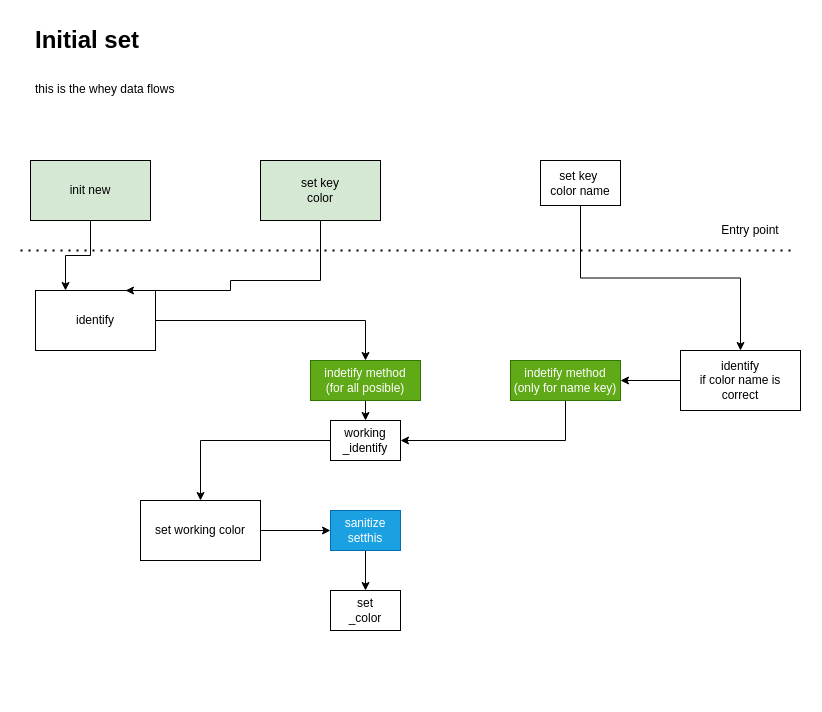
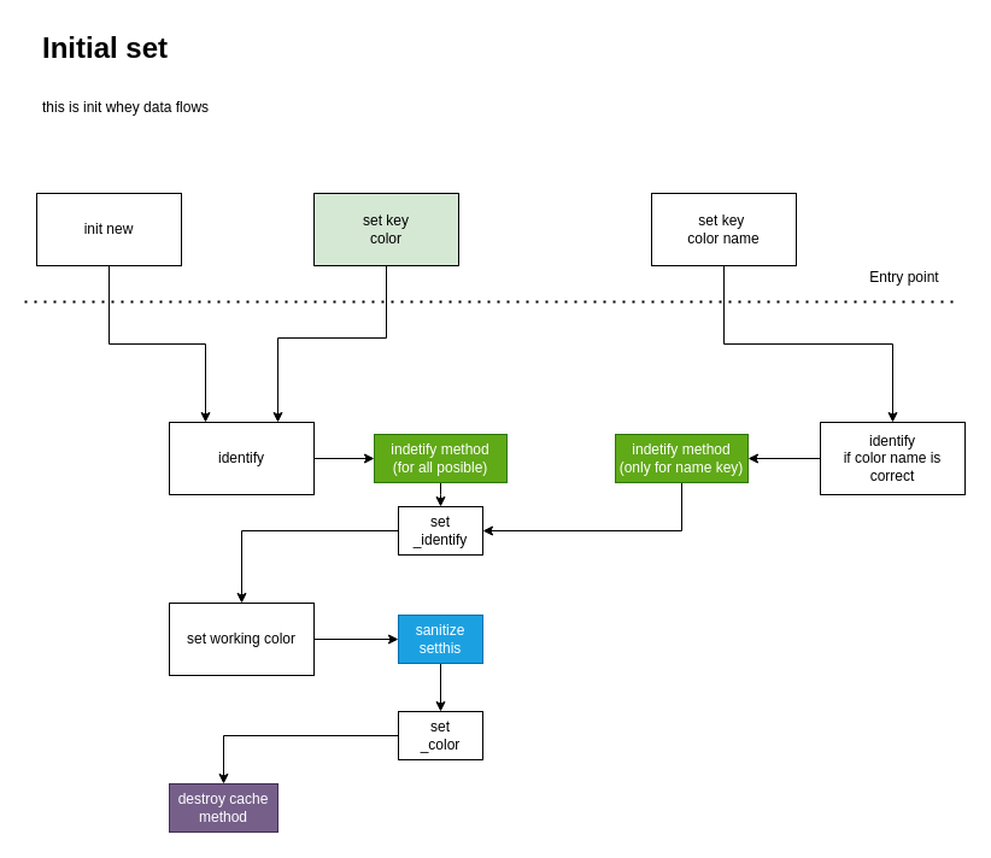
- <mxCell id="16" value="&lt;h1&gt;&lt;span&gt;Initial set&lt;/span&gt;&lt;/h1&gt;&lt;h1&gt;&lt;span style=&quot;font-size: 12px ; font-weight: 400&quot;&gt;this is the whey data flows&lt;/span&gt;&lt;/h1&gt;" style="text;html=1;strokeColor=none;fillColor=none;spacing=5;spacingTop=-20;whiteSpace=wrap;overflow=hidden;rounded=0;" vertex="1" parent="1"><mxGeometry x="30" y="20" width="190" height="120" as="geometry" /></mxCell>
+ <mxCell id="16" value="&lt;h1&gt;&lt;span&gt;Initial set&lt;/span&gt;&lt;/h1&gt;&lt;h1&gt;&lt;span style=&quot;font-size: 12px ; font-weight: 400&quot;&gt;this is init whey data flows&lt;/span&gt;&lt;/h1&gt;" style="text;html=1;strokeColor=none;fillColor=none;spacing=5;spacingTop=-20;whiteSpace=wrap;overflow=hidden;rounded=0;" vertex="1" parent="1"><mxGeometry x="30" y="20" width="190" height="120" as="geometry" /></mxCell>
- <mxCell id="22" value="set key&amp;nbsp;&lt;br&gt;color name" style="rounded=0;whiteSpace=wrap;html=1;" vertex="1" parent="1"><mxGeometry x="540" y="160" width="80" height="45" as="geometry" /></mxCell>
+ <mxCell id="22" value="set key&amp;nbsp;&lt;br&gt;color name" style="rounded=0;whiteSpace=wrap;html=1;" vertex="1" parent="1"><mxGeometry x="540" y="160" width="120" height="60" as="geometry" /></mxCell>
- <mxCell id="3" value="init new" style="rounded=0;whiteSpace=wrap;html=1;fillColor=#d5e8d4;" vertex="1" parent="1"><mxGeometry x="30" y="160" width="120" height="60" as="geometry" /></mxCell>
+ <mxCell id="3" value="init new" style="rounded=0;whiteSpace=wrap;html=1;" vertex="1" parent="1"><mxGeometry x="30" y="160" width="120" height="60" as="geometry" /></mxCell>
- <mxCell id="5" value="identify" style="rounded=0;whiteSpace=wrap;html=1;" vertex="1" parent="1"><mxGeometry x="35" y="290" width="120" height="60" as="geometry" /></mxCell>
+ <mxCell id="5" value="identify" style="rounded=0;whiteSpace=wrap;html=1;" vertex="1" parent="1"><mxGeometry x="140" y="350" width="120" height="60" as="geometry" /></mxCell>
- <mxCell id="13" value="working &lt;br&gt;_identify" style="rounded=0;whiteSpace=wrap;html=1;" vertex="1" parent="1"><mxGeometry x="330" y="420" width="70" height="40" as="geometry" /></mxCell>
+ <mxCell id="13" value="set &lt;br&gt;_identify" style="rounded=0;whiteSpace=wrap;html=1;" vertex="1" parent="1"><mxGeometry x="330" y="420" width="70" height="40" as="geometry" /></mxCell>
+ <mxCell id="14" style="edgeStyle=orthogonalEdgeStyle;rounded=0;orthogonalLoop=1;jettySize=auto;html=1;" edge="1" parent="1" source="15" target="27"><mxGeometry relative="1" as="geometry" /></mxCell>
+ <mxCell id="27" value="destroy cache method" style="rounded=0;whiteSpace=wrap;html=1;fillColor=#76608a;strokeColor=#432D57;fontColor=#ffffff;" vertex="1" parent="1"><mxGeometry x="140" y="650" width="90" height="40" as="geometry" /></mxCell>
